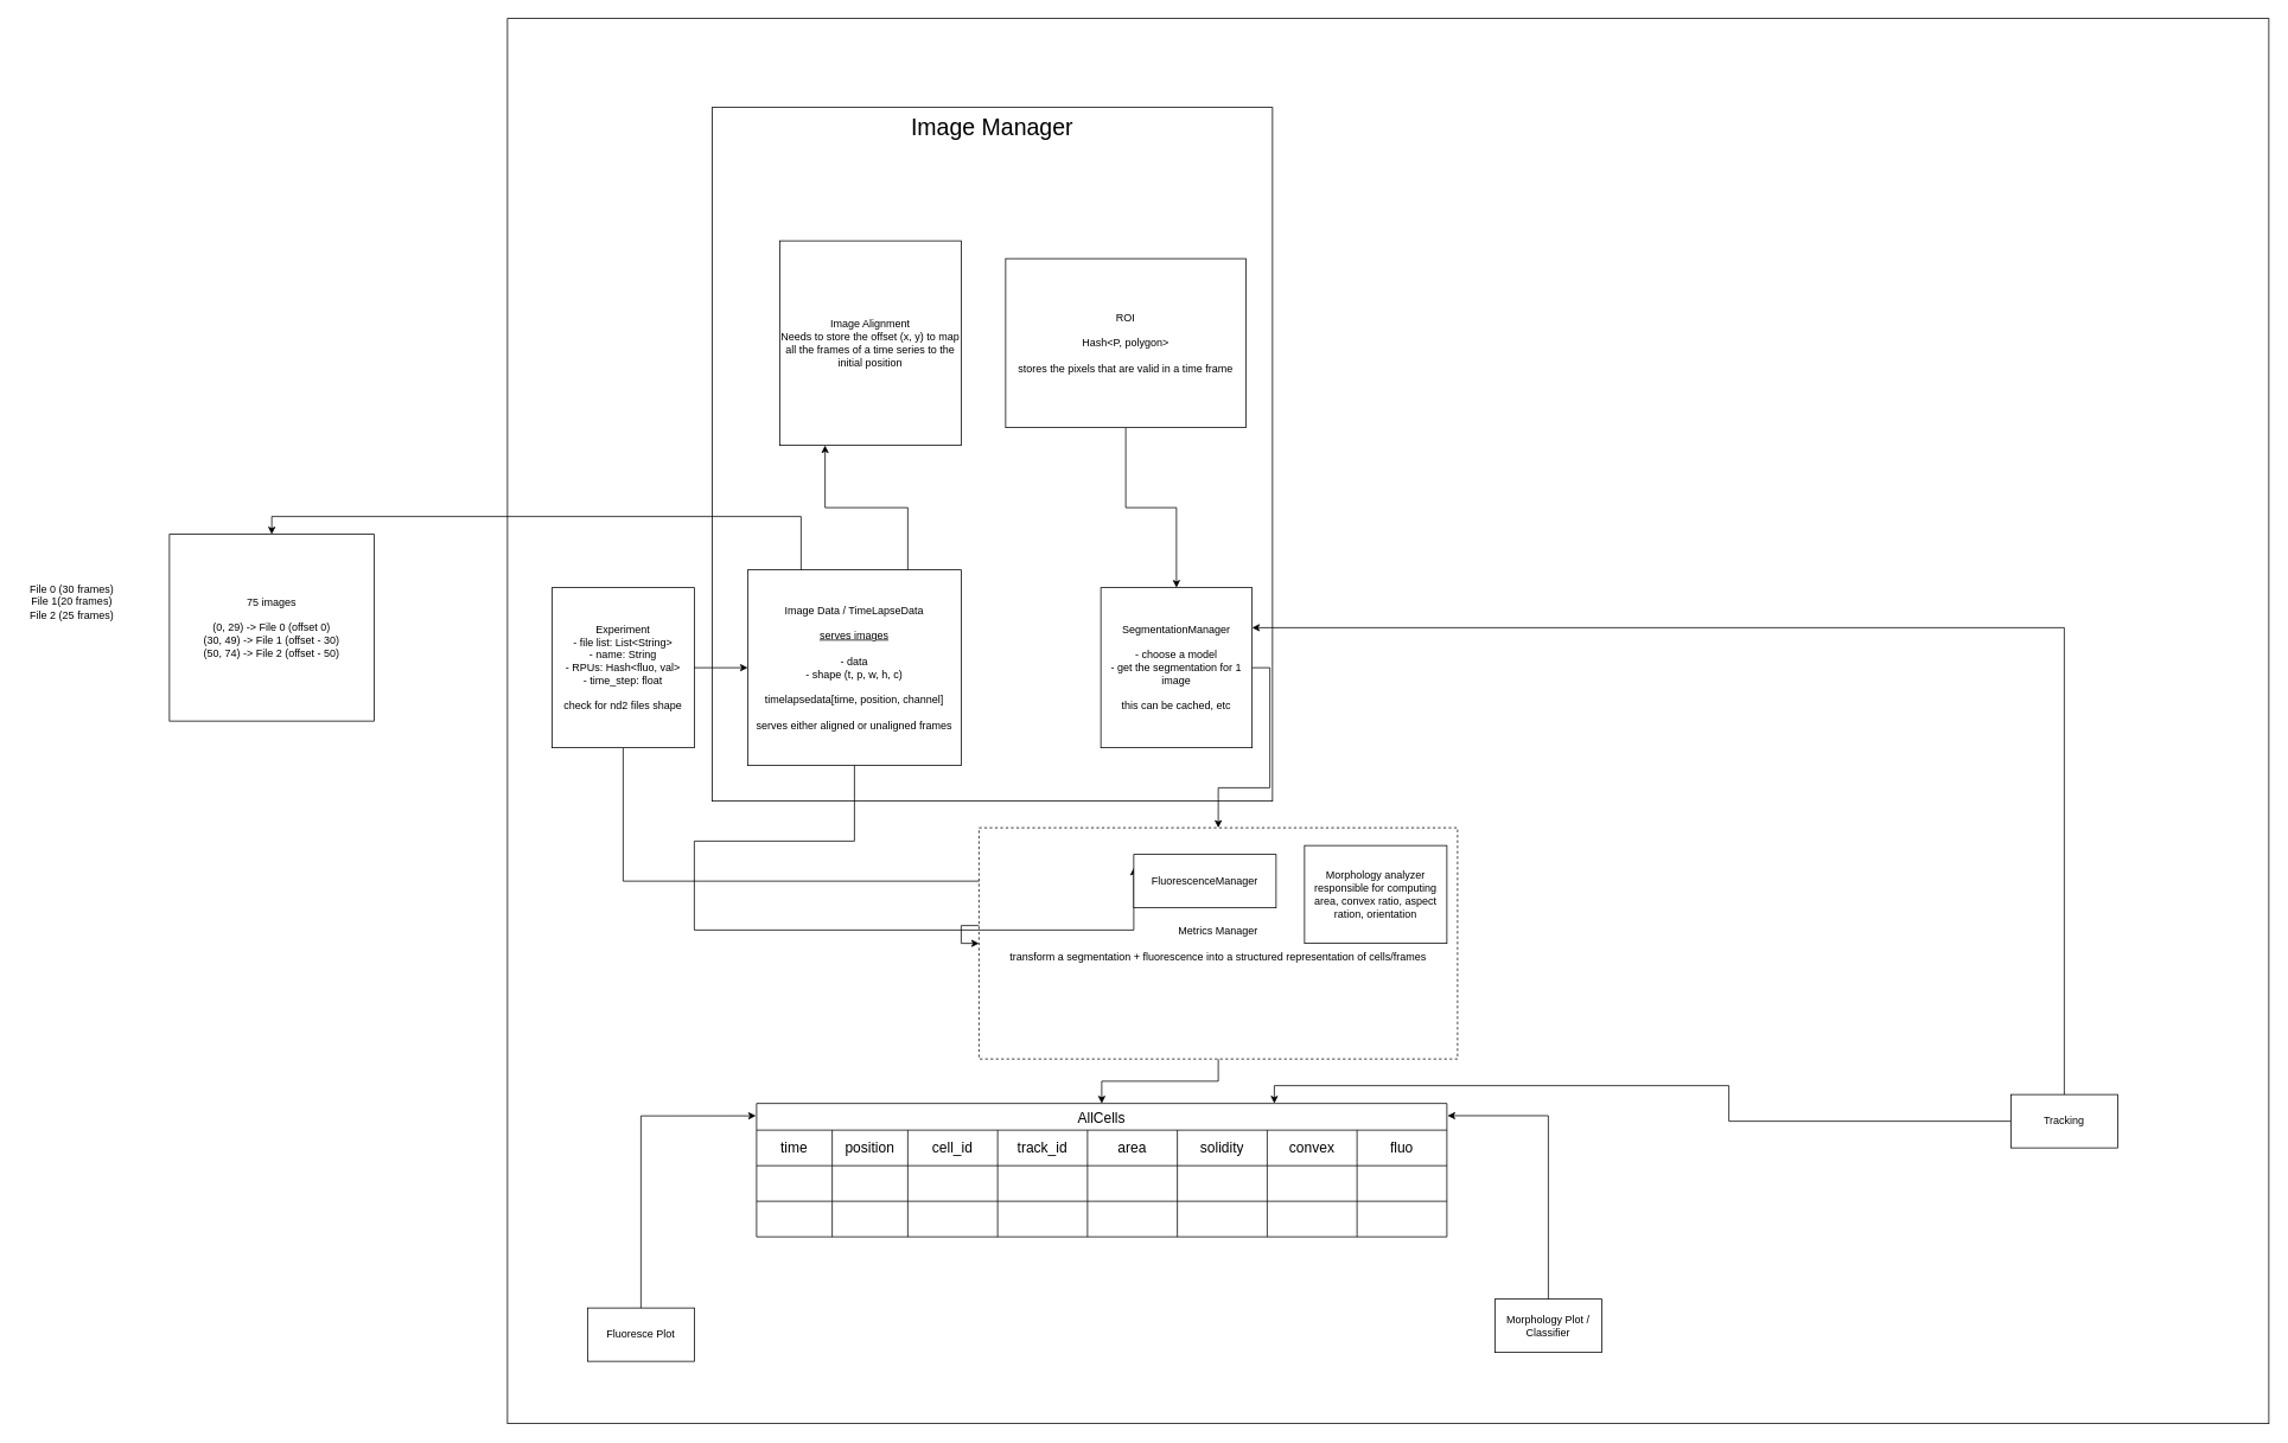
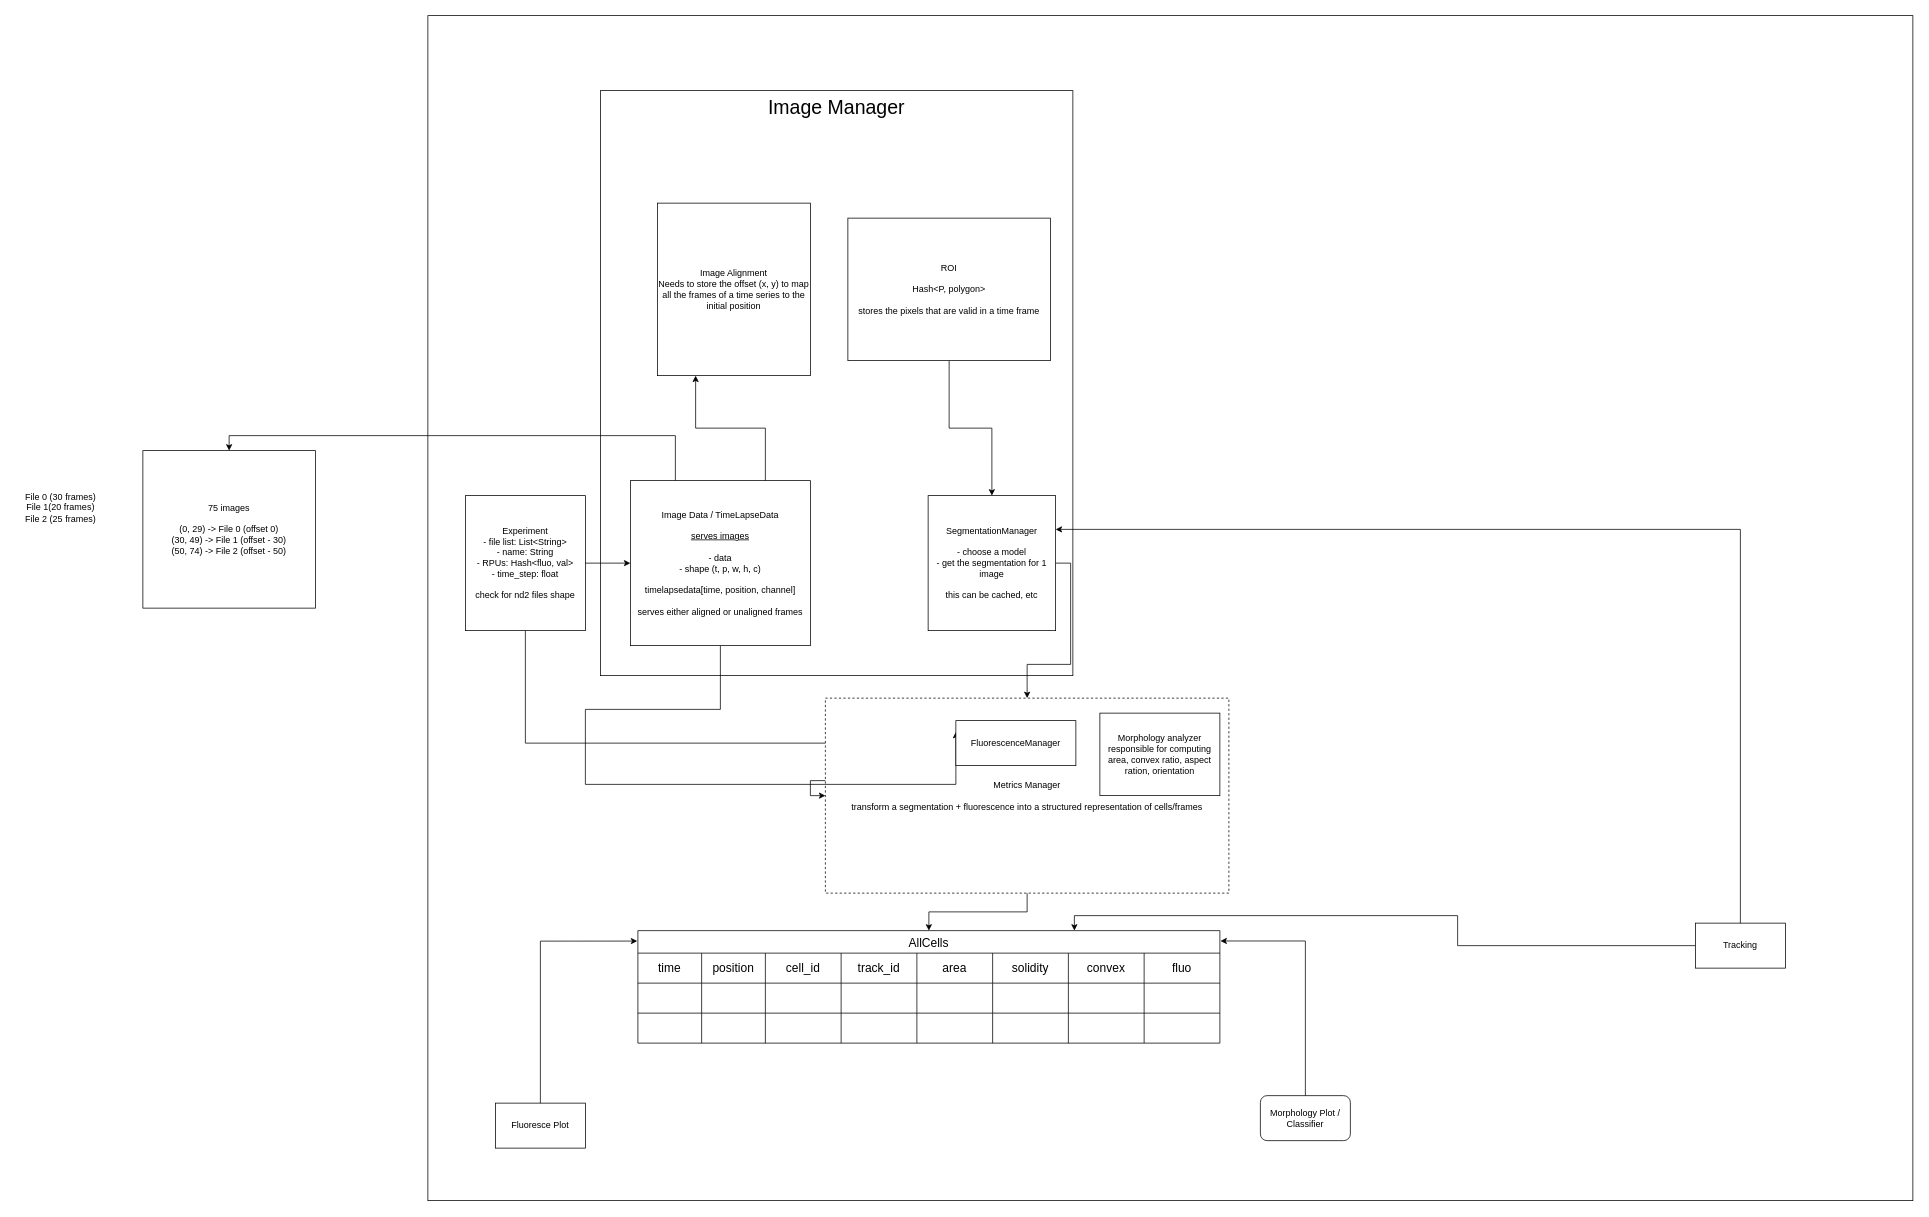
- <mxCell id="40" value="Morphology Plot / Classifier" style="whiteSpace=wrap;html=1;" vertex="1" parent="1"><mxGeometry x="1680" y="1460" width="120" height="60" as="geometry" /></mxCell>
+ <mxCell id="40" value="Morphology Plot / Classifier" style="whiteSpace=wrap;html=1;rounded=1;" vertex="1" parent="1"><mxGeometry x="1680" y="1460" width="120" height="60" as="geometry" /></mxCell>
